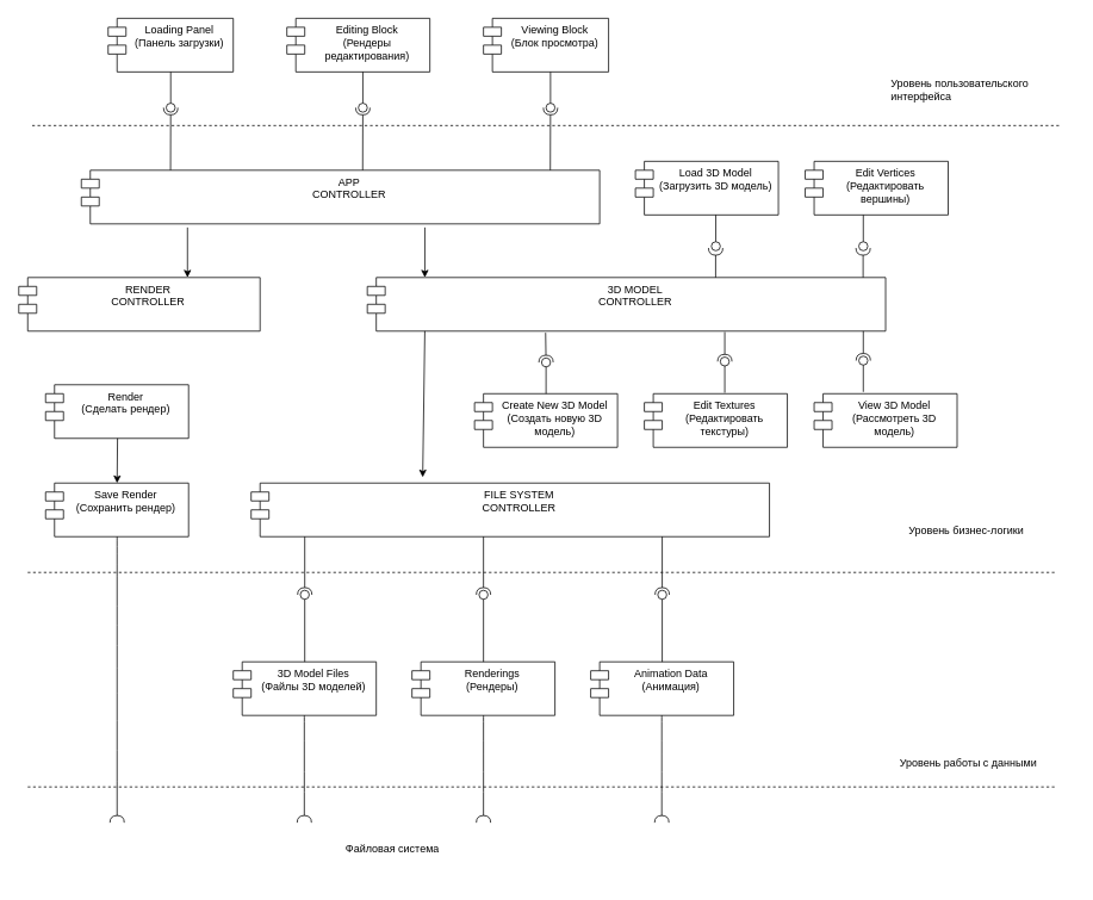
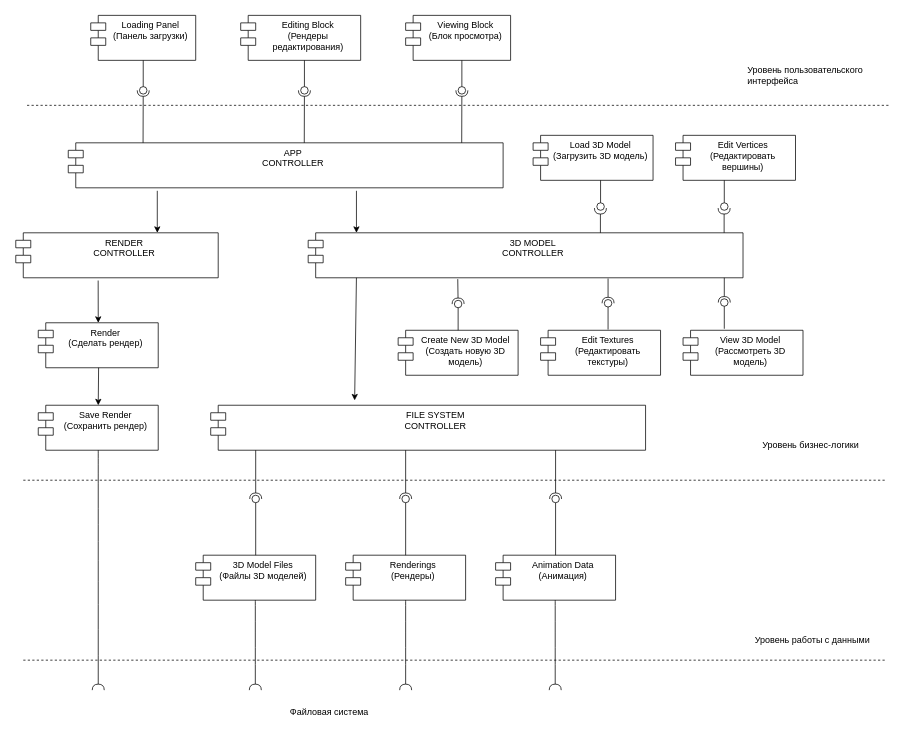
+ <mxCell id="29" value="" style="endArrow=classic;html=1;rounded=0;exitX=0.407;exitY=1.061;exitDx=0;exitDy=0;entryX=0.5;entryY=0;entryDx=0;entryDy=0;exitPerimeter=0;" edge="1" parent="1" source="28" target="10"><mxGeometry width="50" height="50" relative="1" as="geometry"><mxPoint x="270" y="380" as="sourcePoint" /><mxPoint x="320" y="330" as="targetPoint" /></mxGeometry></mxCell>
